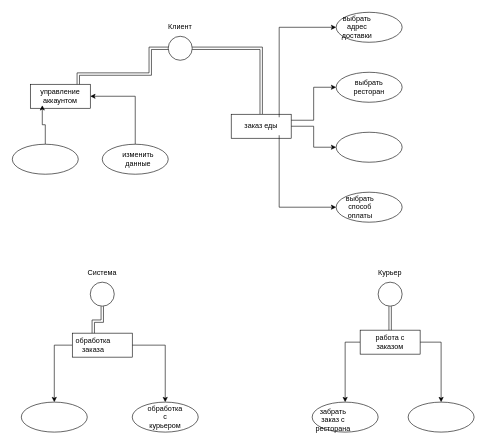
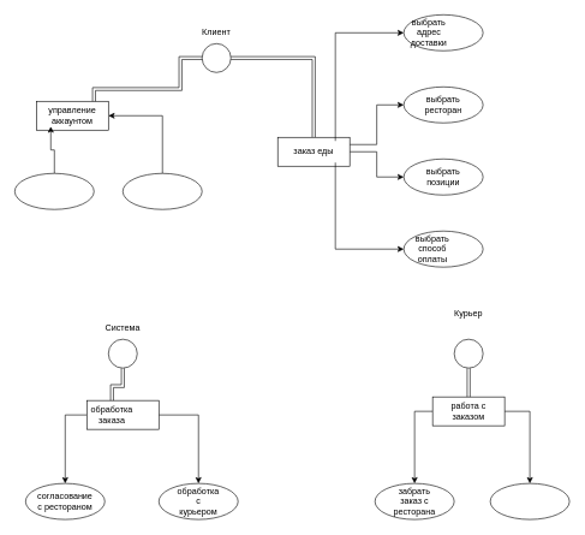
+ <mxCell id="25" value="выбрать позиции" style="text;strokeColor=none;align=center;fillColor=none;html=1;verticalAlign=middle;whiteSpace=wrap;rounded=0;" vertex="1" parent="1"><mxGeometry x="585" y="230" width="60" height="30" as="geometry" /></mxCell>
- <mxCell id="12" value="изменить данные" style="text;strokeColor=none;align=center;fillColor=none;html=1;verticalAlign=middle;whiteSpace=wrap;rounded=0;" vertex="1" parent="1"><mxGeometry x="200" y="250" width="60" height="30" as="geometry" /></mxCell>
- <mxCell id="45" value="Курьер" style="text;strokeColor=none;align=center;fillColor=none;html=1;verticalAlign=middle;whiteSpace=wrap;rounded=0;" vertex="1" parent="1"><mxGeometry x="620" y="440" width="60" height="30" as="geometry" /></mxCell>
+ <mxCell id="45" value="Курьер" style="text;strokeColor=none;align=center;fillColor=none;html=1;verticalAlign=middle;whiteSpace=wrap;rounded=0;" vertex="1" parent="1"><mxGeometry x="620" y="420" width="60" height="30" as="geometry" /></mxCell>
+ <mxCell id="43" value="согласование с рестораном" style="text;strokeColor=none;align=center;fillColor=none;html=1;verticalAlign=middle;whiteSpace=wrap;rounded=0;" vertex="1" parent="1"><mxGeometry x="60" y="680" width="60" height="30" as="geometry" /></mxCell>
- <mxCell id="47" value="забрать заказ с ресторана" style="text;strokeColor=none;align=center;fillColor=none;html=1;verticalAlign=middle;whiteSpace=wrap;rounded=0;" vertex="1" parent="1"><mxGeometry x="525" y="685" width="60" height="30" as="geometry" /></mxCell>
+ <mxCell id="47" value="забрать заказ с ресторана" style="text;strokeColor=none;align=center;fillColor=none;html=1;verticalAlign=middle;whiteSpace=wrap;rounded=0;" vertex="1" parent="1"><mxGeometry x="545" y="680" width="60" height="30" as="geometry" /></mxCell>
